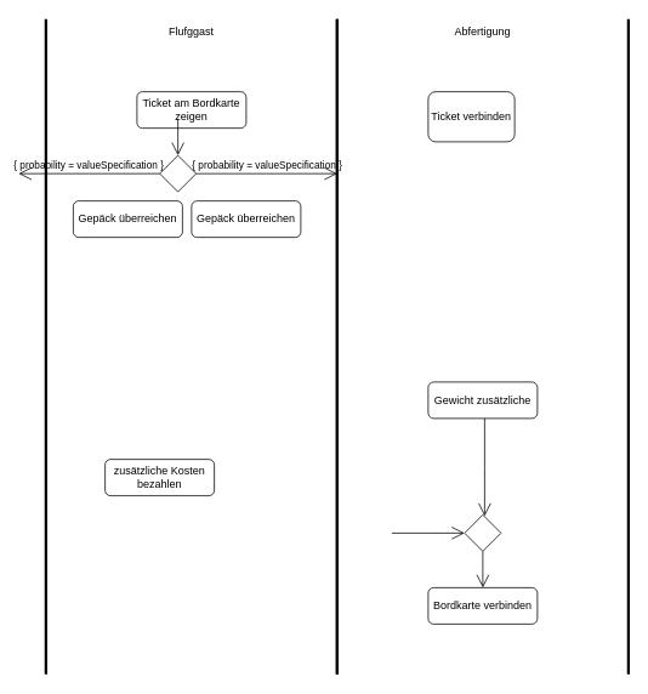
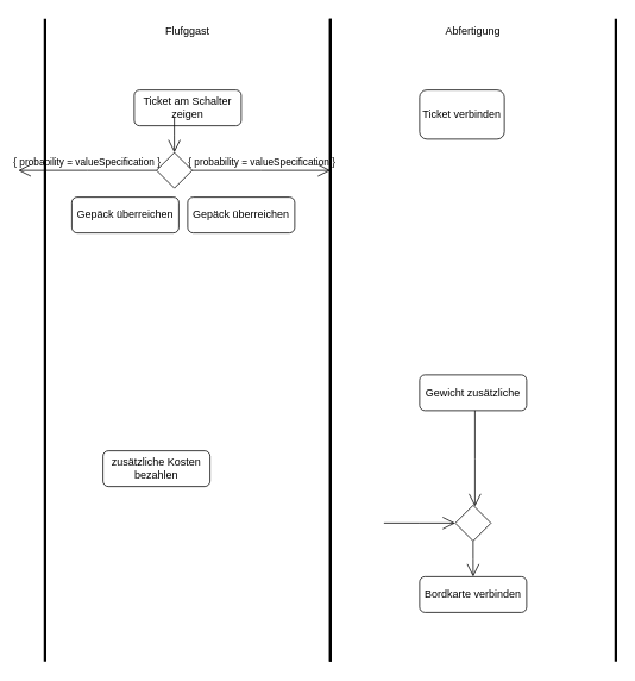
- <mxCell id="4" value="Ticket am Bordkarte&lt;br&gt;zeigen" style="shape=rect;html=1;rounded=1;whiteSpace=wrap;align=center;" vertex="1" parent="1"><mxGeometry x="150" y="100" width="120" height="40" as="geometry" /></mxCell>
+ <mxCell id="4" value="Ticket am Schalter&lt;br&gt;zeigen" style="shape=rect;html=1;rounded=1;whiteSpace=wrap;align=center;" vertex="1" parent="1"><mxGeometry x="150" y="100" width="120" height="40" as="geometry" /></mxCell>
